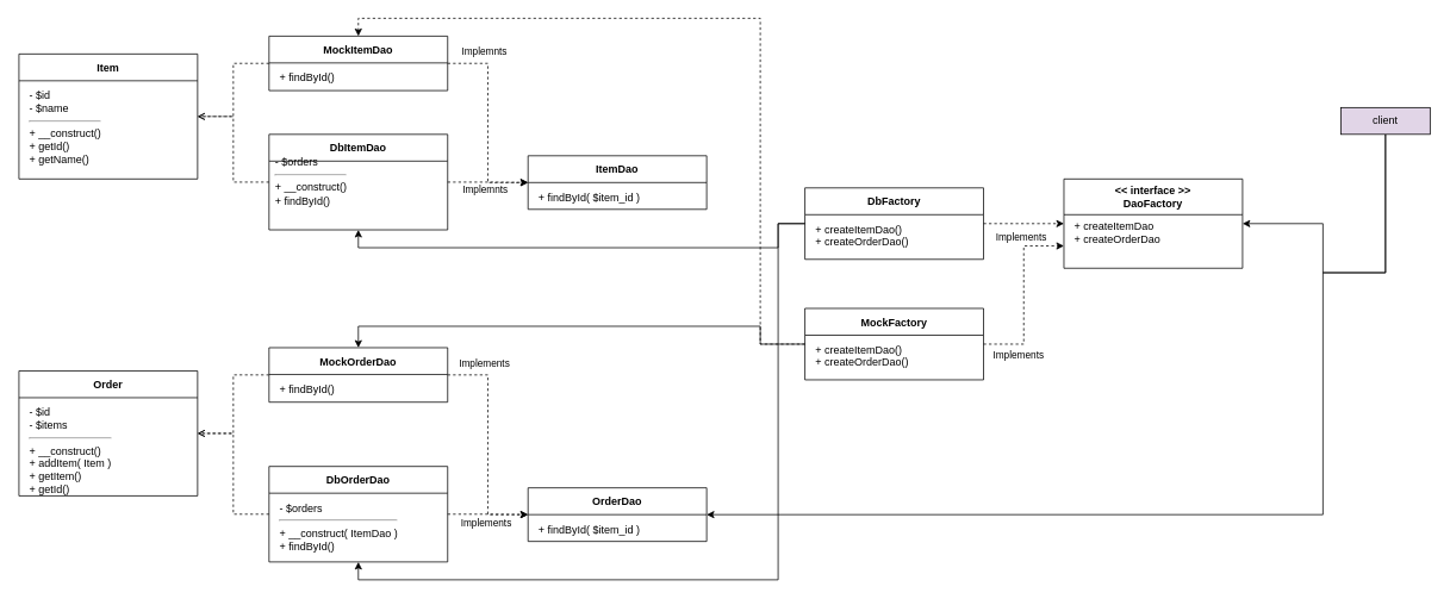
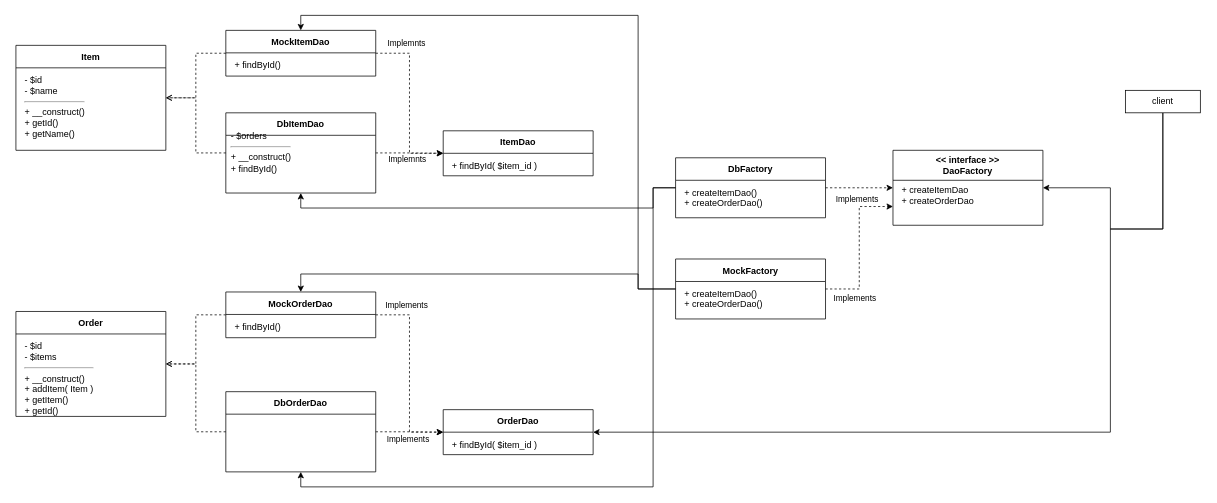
- <mxCell id="15" style="edgeStyle=orthogonalEdgeStyle;rounded=0;orthogonalLoop=1;jettySize=auto;html=1;entryX=0.5;entryY=0;entryDx=0;entryDy=0;dashed=1;" edge="1" parent="1" source="16" target="40"><mxGeometry relative="1" as="geometry"><Array as="points"><mxPoint x="850" y="385" /><mxPoint x="850" y="20" /><mxPoint x="400" y="20" /></Array></mxGeometry></mxCell>
+ <mxCell id="15" style="edgeStyle=orthogonalEdgeStyle;rounded=0;orthogonalLoop=1;jettySize=auto;html=1;entryX=0.5;entryY=0;entryDx=0;entryDy=0;" edge="1" parent="1" source="16" target="40"><mxGeometry relative="1" as="geometry"><Array as="points"><mxPoint x="850" y="385" /><mxPoint x="850" y="20" /><mxPoint x="400" y="20" /></Array></mxGeometry></mxCell>
- <mxCell id="4" value="client" style="rounded=0;whiteSpace=wrap;html=1;fillColor=#e1d5e7;" parent="1" vertex="1"><mxGeometry x="1500" y="120" width="100" height="30" as="geometry" /></mxCell>
+ <mxCell id="4" value="client" style="rounded=0;whiteSpace=wrap;html=1;" parent="1" vertex="1"><mxGeometry x="1500" y="120" width="100" height="30" as="geometry" /></mxCell>
- <mxCell id="26" value="- $orders&lt;br&gt;&lt;hr id=&quot;null&quot;&gt;+ __construct( ItemDao )&lt;br&gt;+ findById()" style="text;html=1;strokeColor=none;fillColor=none;align=left;verticalAlign=top;whiteSpace=wrap;rounded=0;" parent="25" vertex="1"><mxGeometry x="10" y="33" width="180" height="67" as="geometry" /></mxCell>
